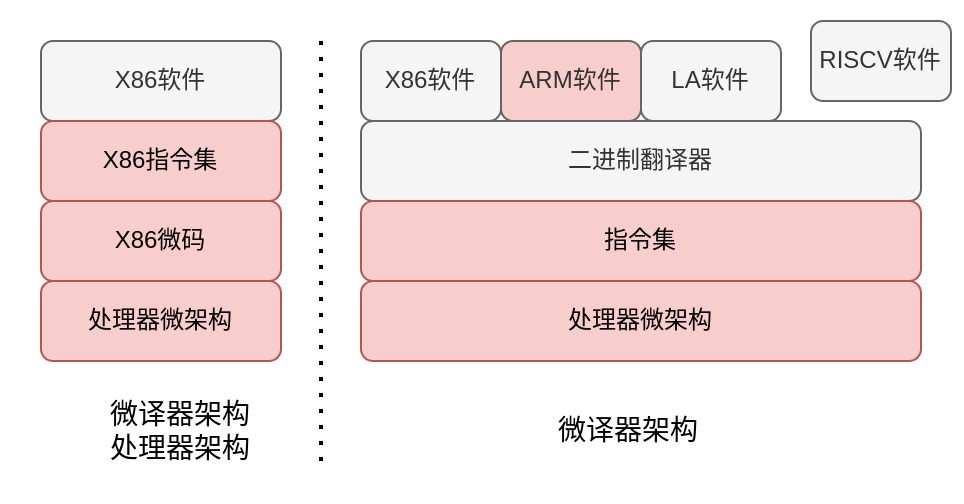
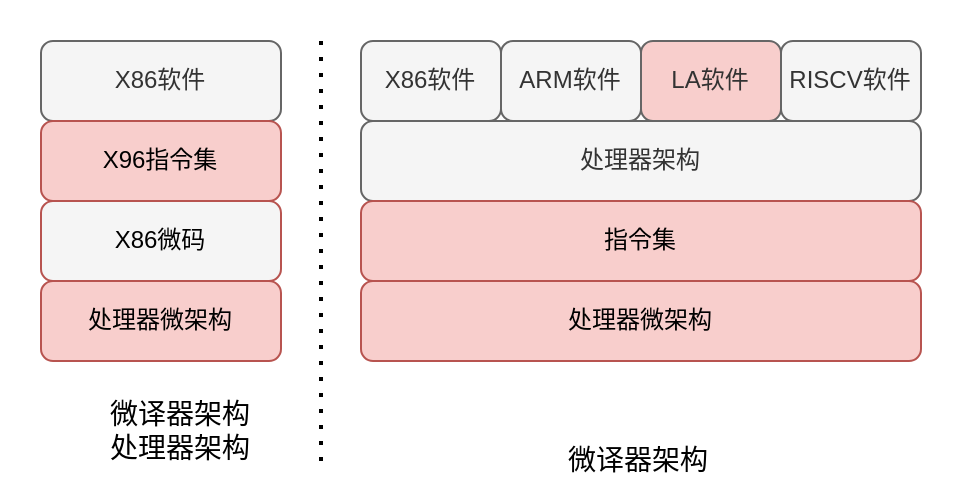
- <mxCell id="14" value="RISCV软件" style="rounded=1;whiteSpace=wrap;html=1;fillColor=#f5f5f5;fontColor=#333333;strokeColor=#666666;" vertex="1" parent="1"><mxGeometry x="405" y="10" width="70" height="40" as="geometry" /></mxCell>
+ <mxCell id="14" value="RISCV软件" style="rounded=1;whiteSpace=wrap;html=1;fillColor=#f5f5f5;fontColor=#333333;strokeColor=#666666;" vertex="1" parent="1"><mxGeometry x="390" y="20" width="70" height="40" as="geometry" /></mxCell>
- <mxCell id="12" value="ARM软件" style="rounded=1;whiteSpace=wrap;html=1;fillColor=#f8cecc;fontColor=#333333;strokeColor=#666666;" vertex="1" parent="1"><mxGeometry x="250" y="20" width="70" height="40" as="geometry" /></mxCell>
+ <mxCell id="12" value="ARM软件" style="rounded=1;whiteSpace=wrap;html=1;fillColor=#f5f5f5;fontColor=#333333;strokeColor=#666666;" vertex="1" parent="1"><mxGeometry x="250" y="20" width="70" height="40" as="geometry" /></mxCell>
- <mxCell id="13" value="LA软件" style="rounded=1;whiteSpace=wrap;html=1;fillColor=#f5f5f5;fontColor=#333333;strokeColor=#666666;" vertex="1" parent="1"><mxGeometry x="320" y="20" width="70" height="40" as="geometry" /></mxCell>
+ <mxCell id="13" value="LA软件" style="rounded=1;whiteSpace=wrap;html=1;fillColor=#f8cecc;fontColor=#333333;strokeColor=#666666;" vertex="1" parent="1"><mxGeometry x="320" y="20" width="70" height="40" as="geometry" /></mxCell>
- <mxCell id="3" value="X86指令集" style="rounded=1;whiteSpace=wrap;html=1;fillColor=#f8cecc;strokeColor=#b85450;" vertex="1" parent="1"><mxGeometry x="20" y="60" width="120" height="40" as="geometry" /></mxCell>
+ <mxCell id="3" value="X96指令集" style="rounded=1;whiteSpace=wrap;html=1;fillColor=#f8cecc;strokeColor=#b85450;" vertex="1" parent="1"><mxGeometry x="20" y="60" width="120" height="40" as="geometry" /></mxCell>
- <mxCell id="8" value="二进制翻译器" style="rounded=1;whiteSpace=wrap;html=1;fillColor=#f5f5f5;strokeColor=#666666;fontColor=#333333;" vertex="1" parent="1"><mxGeometry x="180" y="60" width="280" height="40" as="geometry" /></mxCell>
+ <mxCell id="8" value="处理器架构" style="rounded=1;whiteSpace=wrap;html=1;fillColor=#f5f5f5;strokeColor=#666666;fontColor=#333333;" vertex="1" parent="1"><mxGeometry x="180" y="60" width="280" height="40" as="geometry" /></mxCell>
- <mxCell id="4" value="X86微码" style="rounded=1;whiteSpace=wrap;html=1;fillColor=#f8cecc;strokeColor=#b85450;" vertex="1" parent="1"><mxGeometry x="20" y="100" width="120" height="40" as="geometry" /></mxCell>
+ <mxCell id="4" value="X86微码" style="rounded=1;whiteSpace=wrap;html=1;fillColor=#f5f5f5;strokeColor=#b85450;" vertex="1" parent="1"><mxGeometry x="20" y="100" width="120" height="40" as="geometry" /></mxCell>
- <mxCell id="15" value="&lt;font style=&quot;font-size: 14px;&quot;&gt;微译器架构&lt;/font&gt;" style="text;html=1;strokeColor=none;fillColor=none;align=center;verticalAlign=middle;whiteSpace=wrap;rounded=0;" vertex="1" parent="1"><mxGeometry x="274" y="200" width="80" height="30" as="geometry" /></mxCell>
+ <mxCell id="15" value="&lt;font style=&quot;font-size: 14px;&quot;&gt;微译器架构&lt;/font&gt;" style="text;html=1;strokeColor=none;fillColor=none;align=center;verticalAlign=middle;whiteSpace=wrap;rounded=0;" vertex="1" parent="1"><mxGeometry x="279" y="215" width="80" height="30" as="geometry" /></mxCell>
